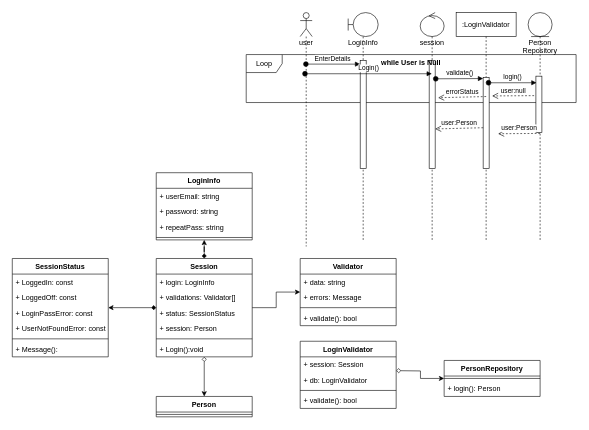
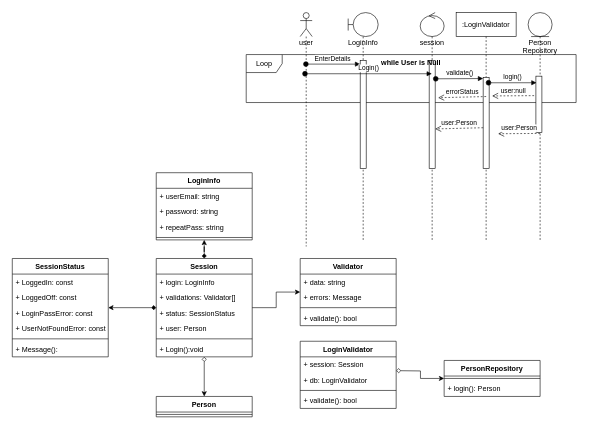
- <mxCell id="14" value="+ session: Person" style="text;strokeColor=none;fillColor=none;align=left;verticalAlign=top;spacingLeft=4;spacingRight=4;overflow=hidden;rotatable=0;points=[[0,0.5],[1,0.5]];portConstraint=eastwest;" vertex="1" parent="10"><mxGeometry y="104" width="160" height="26" as="geometry" /></mxCell>
+ <mxCell id="14" value="+ user: Person" style="text;strokeColor=none;fillColor=none;align=left;verticalAlign=top;spacingLeft=4;spacingRight=4;overflow=hidden;rotatable=0;points=[[0,0.5],[1,0.5]];portConstraint=eastwest;" vertex="1" parent="10"><mxGeometry y="104" width="160" height="26" as="geometry" /></mxCell>
